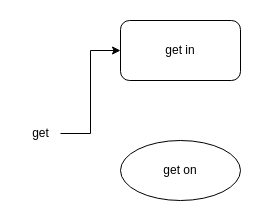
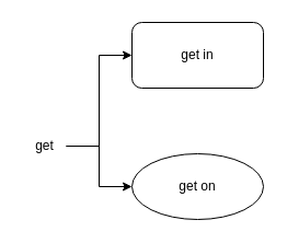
+ <mxCell id="3" style="edgeStyle=orthogonalEdgeStyle;rounded=0;orthogonalLoop=1;jettySize=auto;html=1;" edge="1" parent="1" source="4" target="6"><mxGeometry relative="1" as="geometry" /></mxCell>
